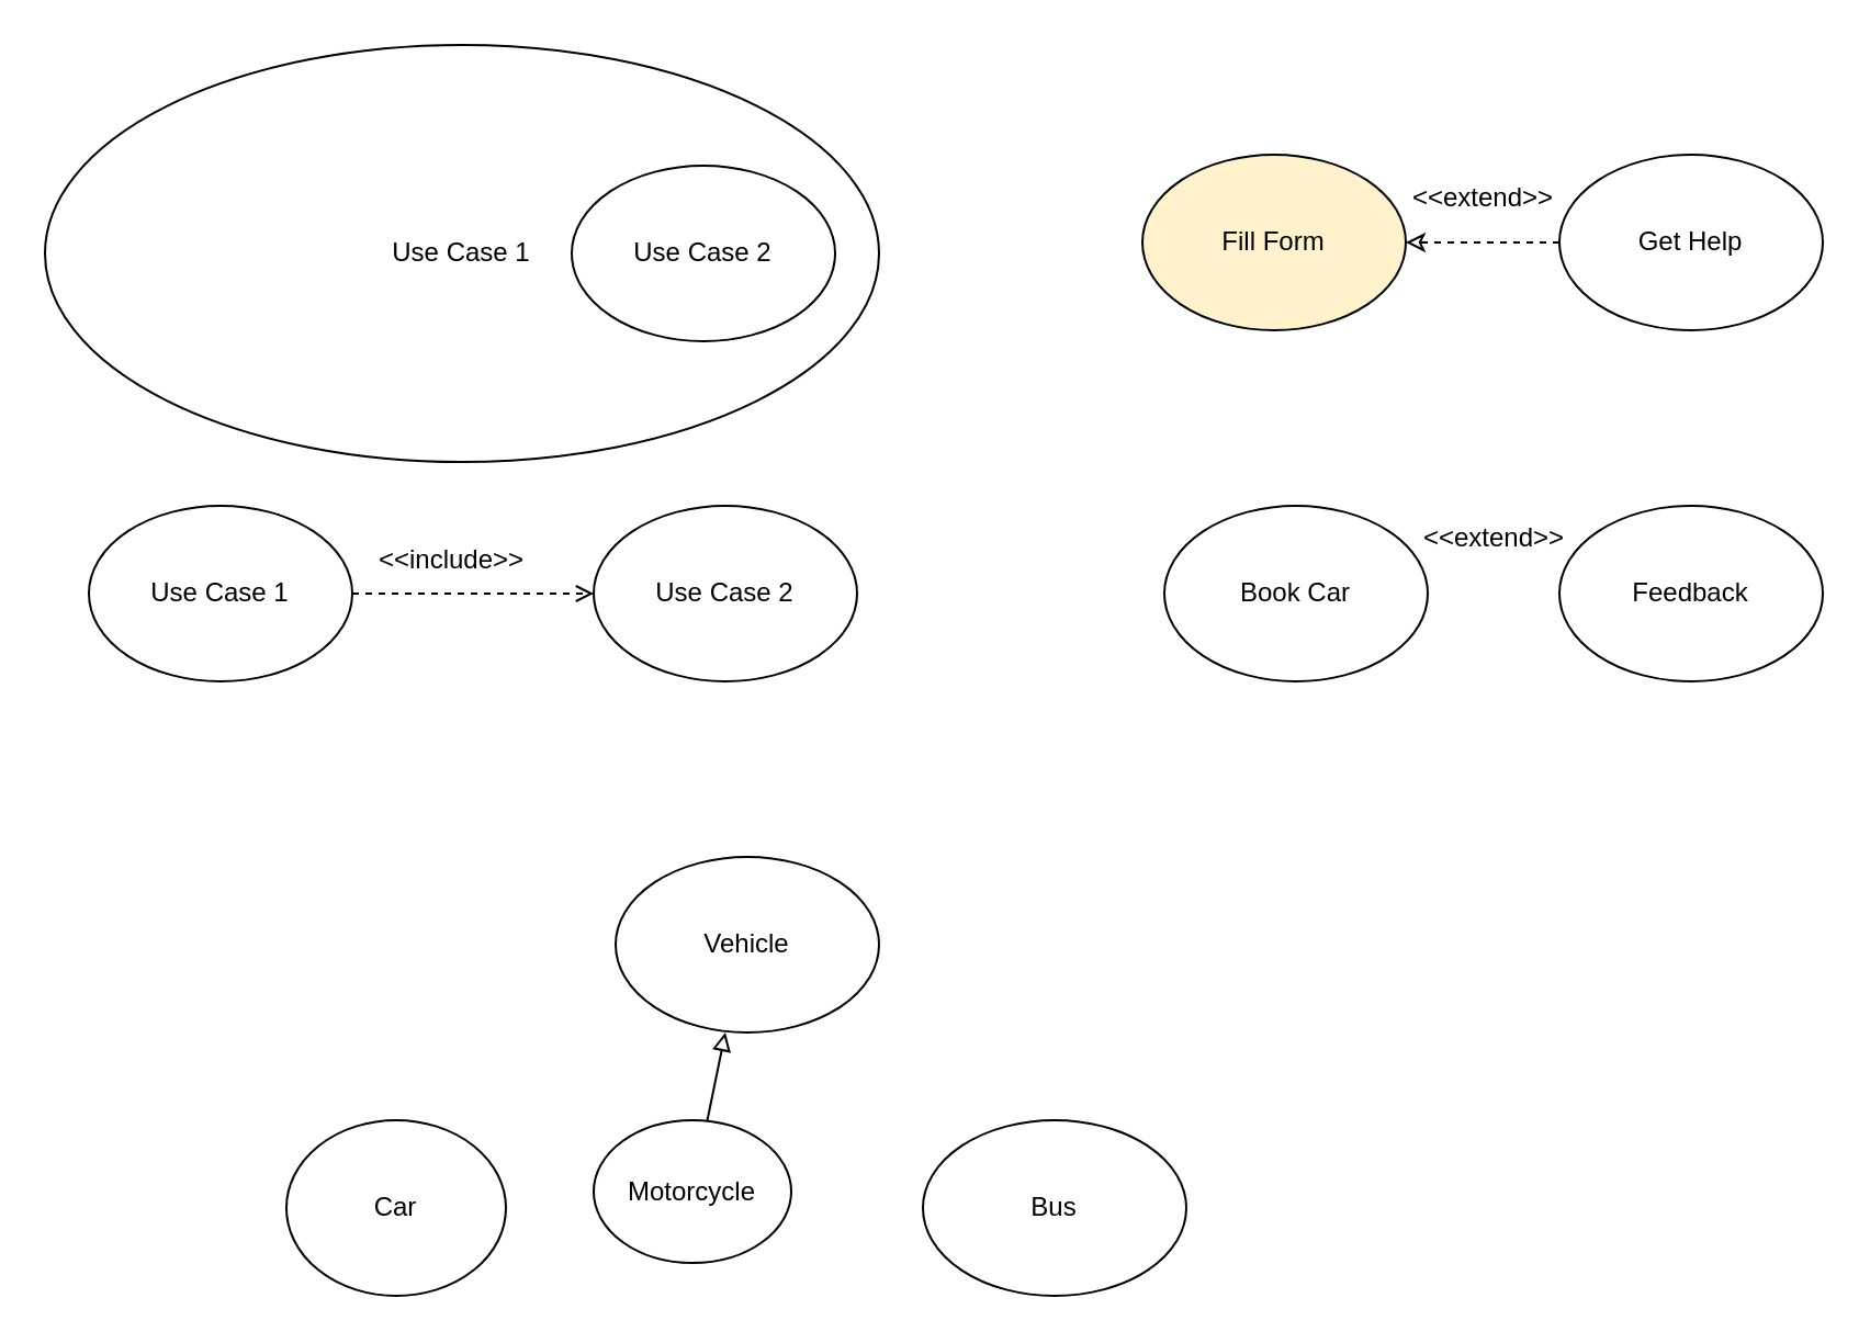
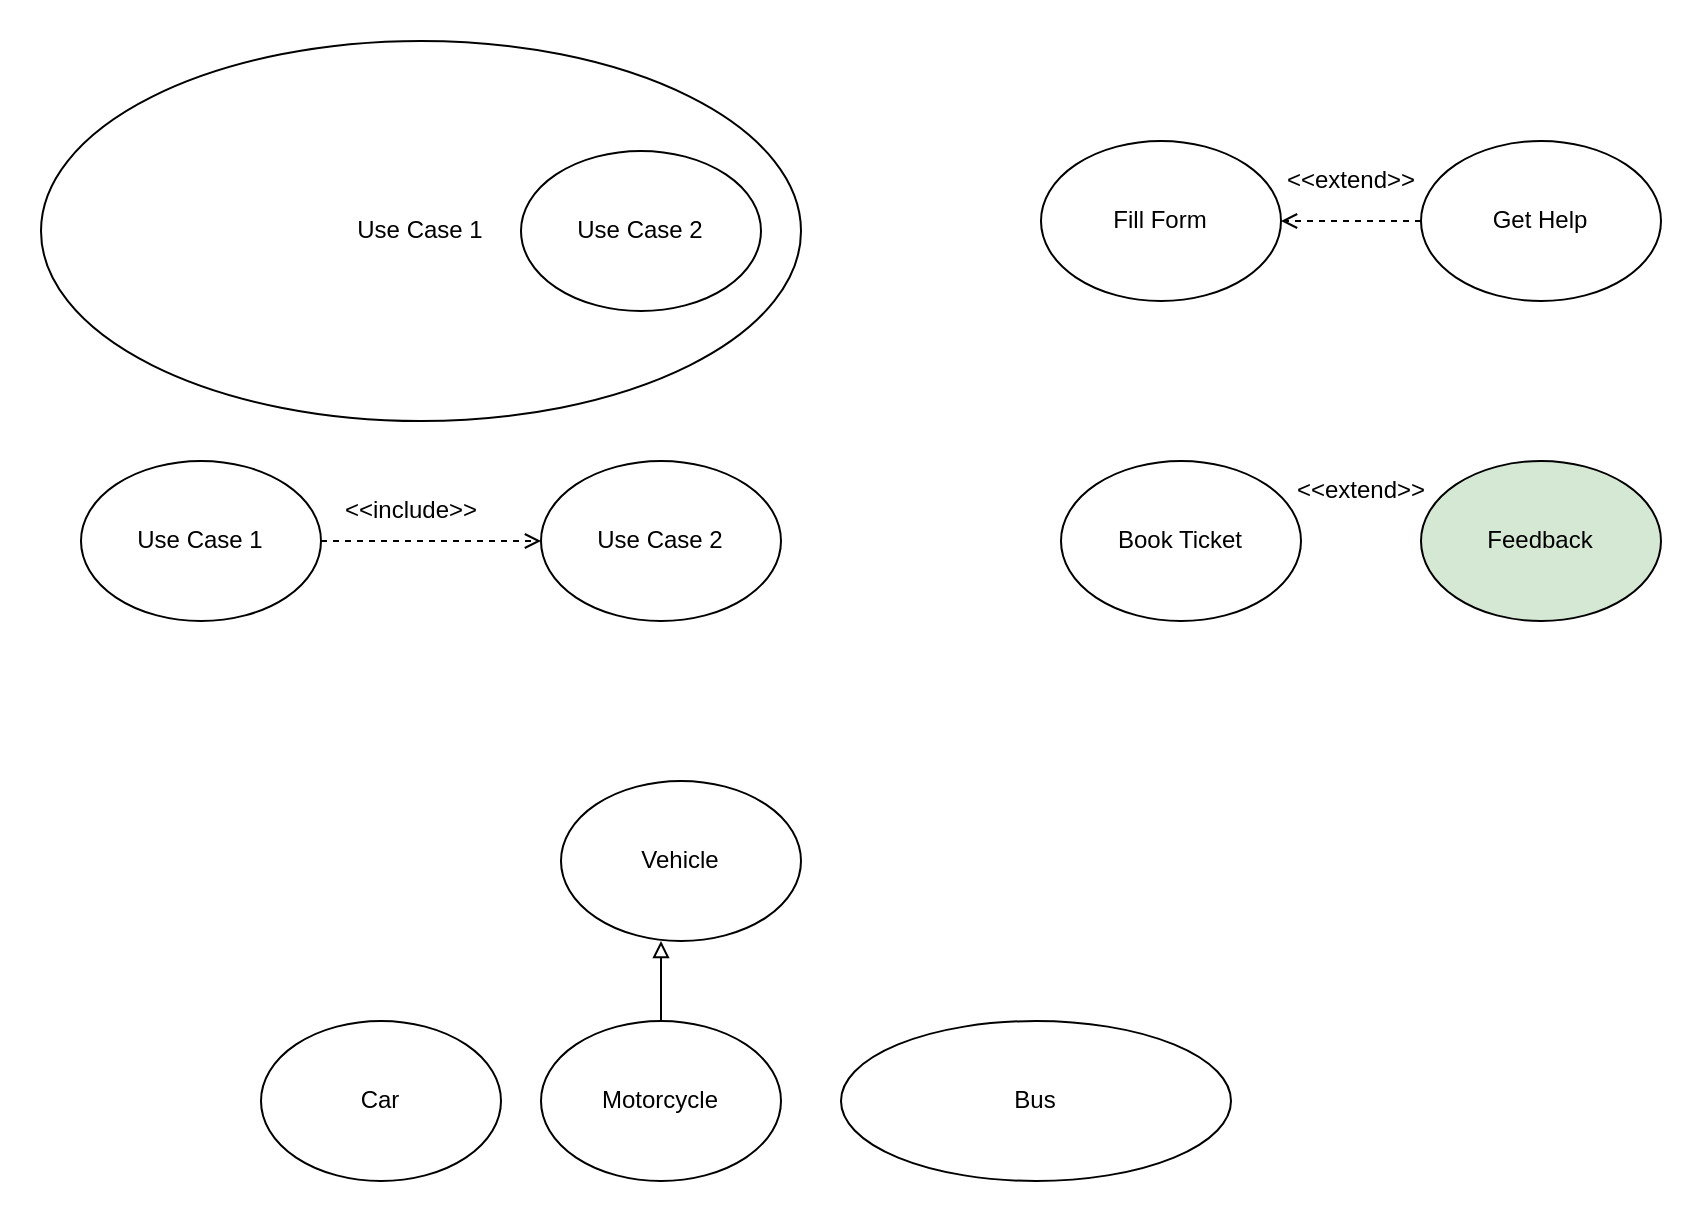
- <mxCell id="8" value="Fill Form" style="ellipse;whiteSpace=wrap;html=1;fillColor=#fff2cc;" vertex="1" parent="1"><mxGeometry x="520" y="70" width="120" height="80" as="geometry" /></mxCell>
+ <mxCell id="8" value="Fill Form" style="ellipse;whiteSpace=wrap;html=1;" vertex="1" parent="1"><mxGeometry x="520" y="70" width="120" height="80" as="geometry" /></mxCell>
- <mxCell id="9" style="edgeStyle=none;html=1;dashed=1;endArrow=classic;endFill=0;" edge="1" parent="1" source="10" target="8"><mxGeometry relative="1" as="geometry" /></mxCell>
+ <mxCell id="9" style="edgeStyle=none;html=1;dashed=1;endArrow=open;endFill=0;" edge="1" parent="1" source="10" target="8"><mxGeometry relative="1" as="geometry" /></mxCell>
- <mxCell id="11" value="Book Car" style="ellipse;whiteSpace=wrap;html=1;" vertex="1" parent="1"><mxGeometry x="530" y="230" width="120" height="80" as="geometry" /></mxCell>
+ <mxCell id="11" value="Book Ticket" style="ellipse;whiteSpace=wrap;html=1;" vertex="1" parent="1"><mxGeometry x="530" y="230" width="120" height="80" as="geometry" /></mxCell>
- <mxCell id="12" value="Feedback" style="ellipse;whiteSpace=wrap;html=1;" vertex="1" parent="1"><mxGeometry x="710" y="230" width="120" height="80" as="geometry" /></mxCell>
+ <mxCell id="12" value="Feedback" style="ellipse;whiteSpace=wrap;html=1;fillColor=#d5e8d4;" vertex="1" parent="1"><mxGeometry x="710" y="230" width="120" height="80" as="geometry" /></mxCell>
- <mxCell id="19" value="Motorcycle" style="ellipse;whiteSpace=wrap;html=1;" vertex="1" parent="1"><mxGeometry x="270" y="510" width="90" height="65" as="geometry" /></mxCell>
+ <mxCell id="19" value="Motorcycle" style="ellipse;whiteSpace=wrap;html=1;" vertex="1" parent="1"><mxGeometry x="270" y="510" width="120" height="80" as="geometry" /></mxCell>
- <mxCell id="16" value="Car" style="ellipse;whiteSpace=wrap;html=1;" vertex="1" parent="1"><mxGeometry x="130" y="510" width="100" height="80" as="geometry" /></mxCell>
+ <mxCell id="16" value="Car" style="ellipse;whiteSpace=wrap;html=1;" vertex="1" parent="1"><mxGeometry x="130" y="510" width="120" height="80" as="geometry" /></mxCell>
- <mxCell id="17" value="Bus" style="ellipse;whiteSpace=wrap;html=1;" vertex="1" parent="1"><mxGeometry x="420" y="510" width="120" height="80" as="geometry" /></mxCell>
+ <mxCell id="17" value="Bus" style="ellipse;whiteSpace=wrap;html=1;" vertex="1" parent="1"><mxGeometry x="420" y="510" width="195" height="80" as="geometry" /></mxCell>
